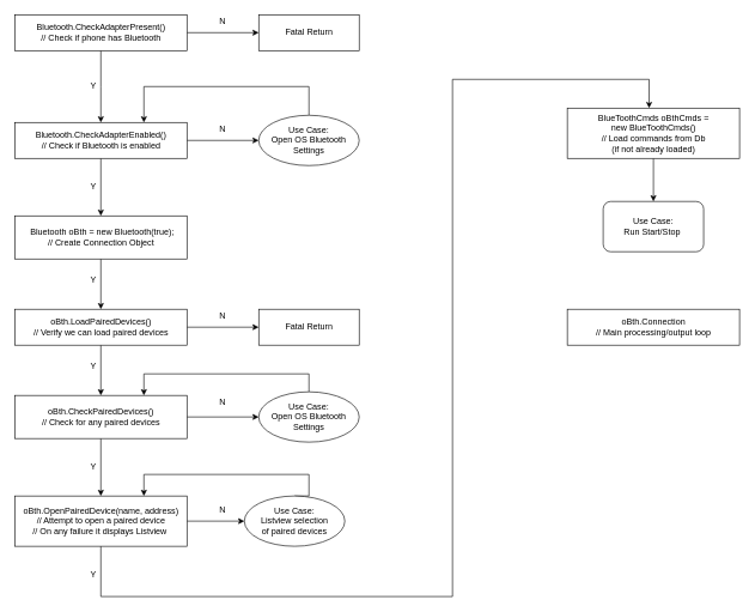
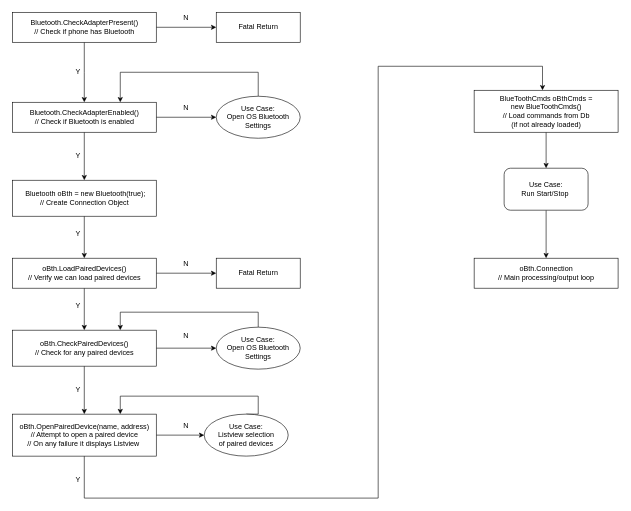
+ <mxCell id="37" style="edgeStyle=orthogonalEdgeStyle;rounded=0;orthogonalLoop=1;jettySize=auto;html=1;exitX=0.5;exitY=1;exitDx=0;exitDy=0;entryX=0.5;entryY=0;entryDx=0;entryDy=0;" edge="1" parent="1" source="38" target="42"><mxGeometry relative="1" as="geometry" /></mxCell>
